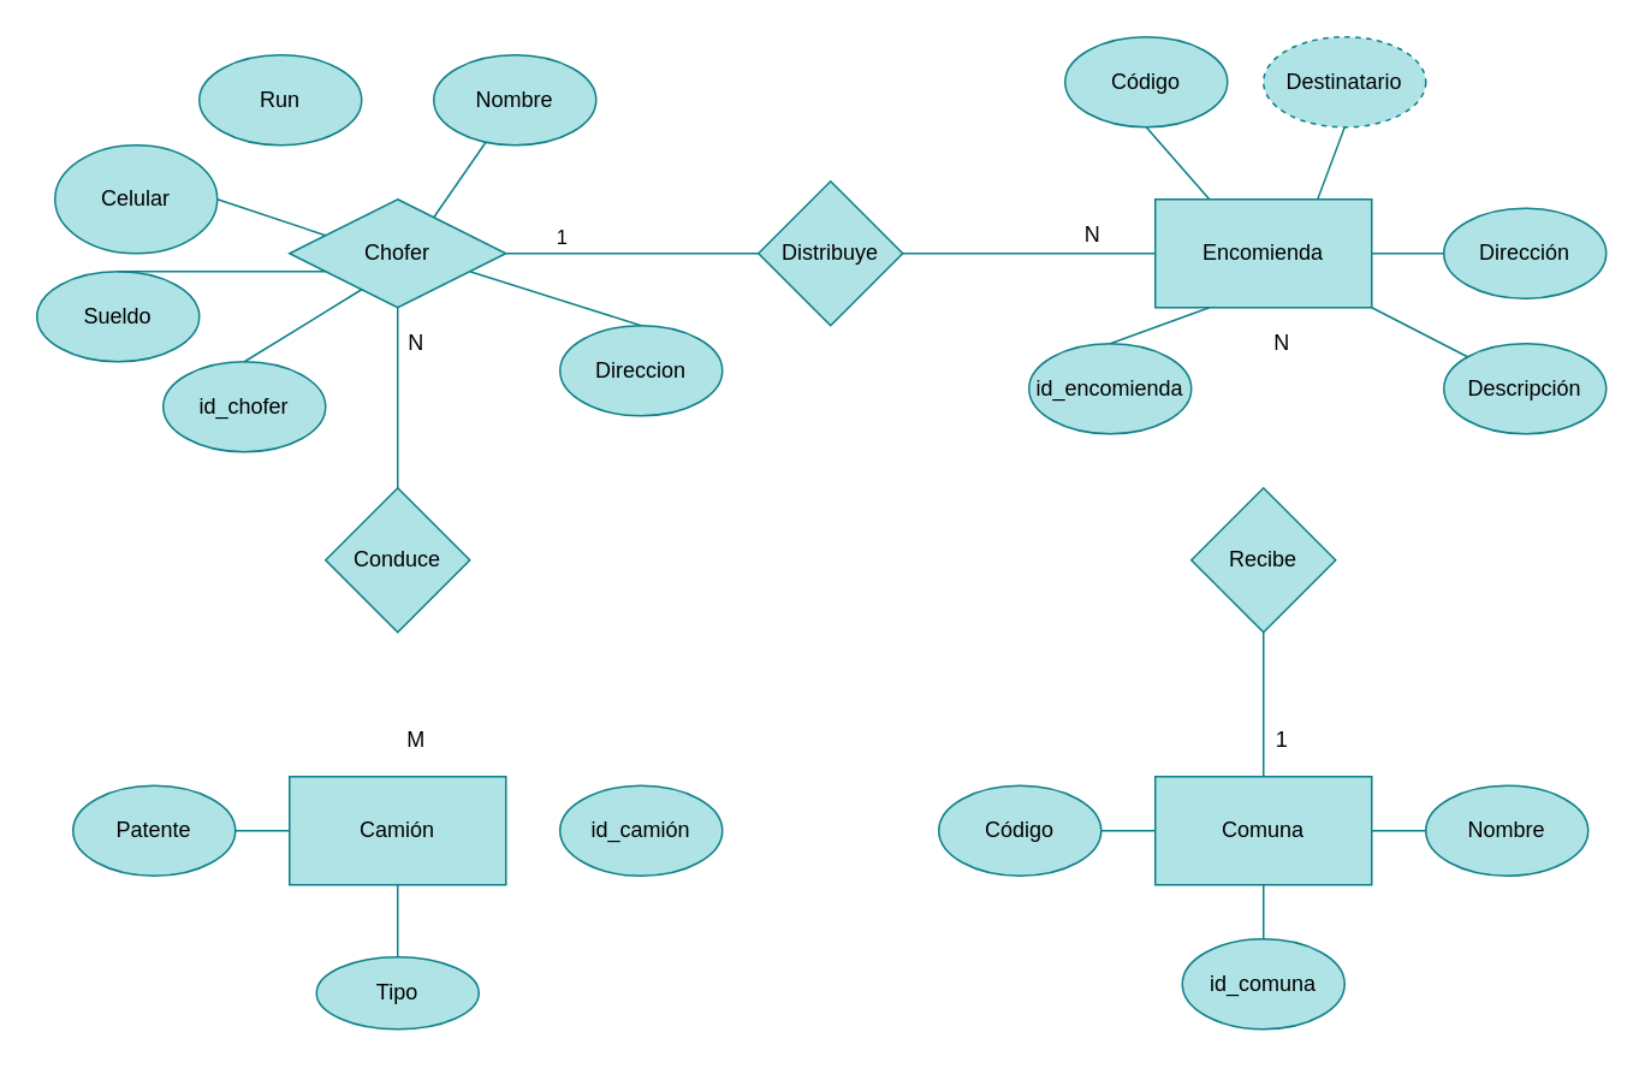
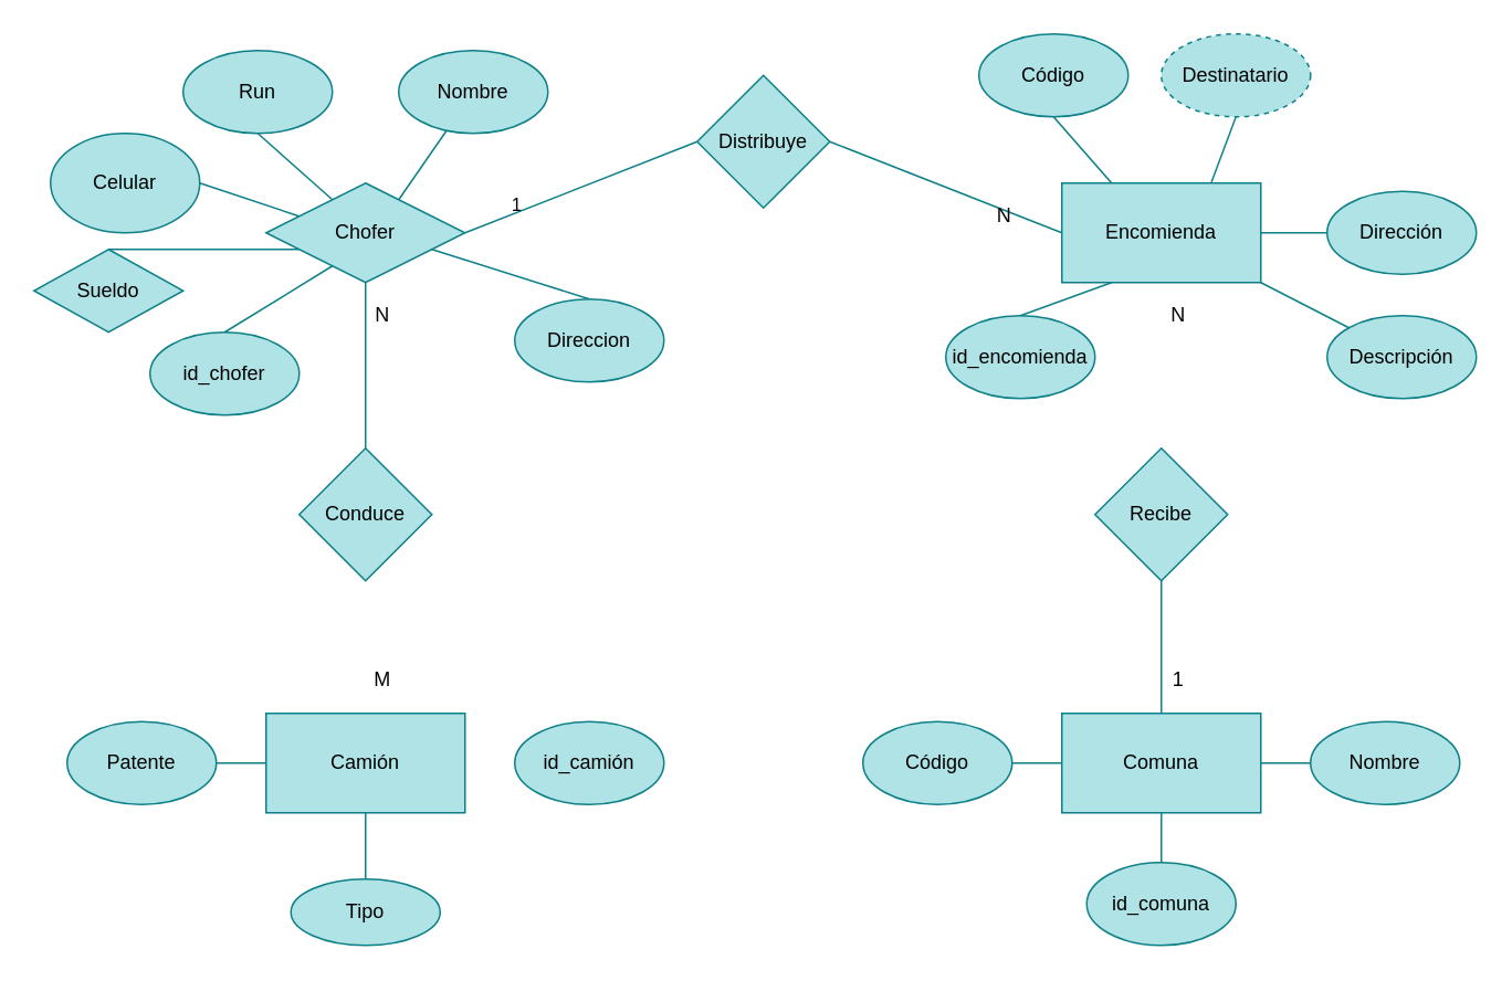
+ <mxCell id="13" value="" style="endArrow=none;html=1;fontColor=#000000;fillColor=#b0e3e6;strokeColor=#0e8088;entryX=0.5;entryY=1;entryDx=0;entryDy=0;exitX=0.25;exitY=0;exitDx=0;exitDy=0;" edge="1" parent="1" source="2" target="3"><mxGeometry width="50" height="50" relative="1" as="geometry"><mxPoint x="100" y="180" as="sourcePoint" /><mxPoint x="150" y="130" as="targetPoint" /></mxGeometry></mxCell>
- <mxCell id="18" value="&lt;font color=&quot;#000000&quot;&gt;Distribuye&lt;/font&gt;" style="rhombus;whiteSpace=wrap;html=1;fillColor=#b0e3e6;strokeColor=#0e8088;" vertex="1" parent="1"><mxGeometry x="420" y="100" width="80" height="80" as="geometry" /></mxCell>
+ <mxCell id="18" value="&lt;font color=&quot;#000000&quot;&gt;Distribuye&lt;/font&gt;" style="rhombus;whiteSpace=wrap;html=1;fillColor=#b0e3e6;strokeColor=#0e8088;" vertex="1" parent="1"><mxGeometry x="420" y="45" width="80" height="80" as="geometry" /></mxCell>
- <mxCell id="6" value="&lt;font color=&quot;#000000&quot;&gt;Sueldo&lt;/font&gt;" style="ellipse;whiteSpace=wrap;html=1;fillColor=#b0e3e6;strokeColor=#0e8088;" vertex="1" parent="1"><mxGeometry y="150" width="90" height="50" as="geometry" x="20" /></mxCell>
+ <mxCell id="6" value="&lt;font color=&quot;#000000&quot;&gt;Sueldo&lt;/font&gt;" style="rhombus;whiteSpace=wrap;html=1;fillColor=#b0e3e6;strokeColor=#0e8088;" vertex="1" parent="1"><mxGeometry y="150" width="90" height="50" as="geometry" x="20" /></mxCell>
